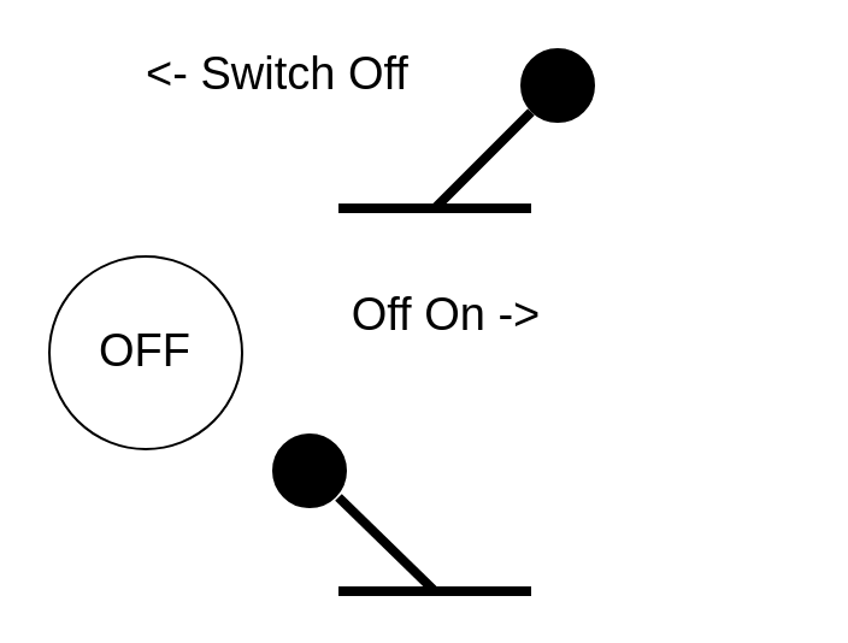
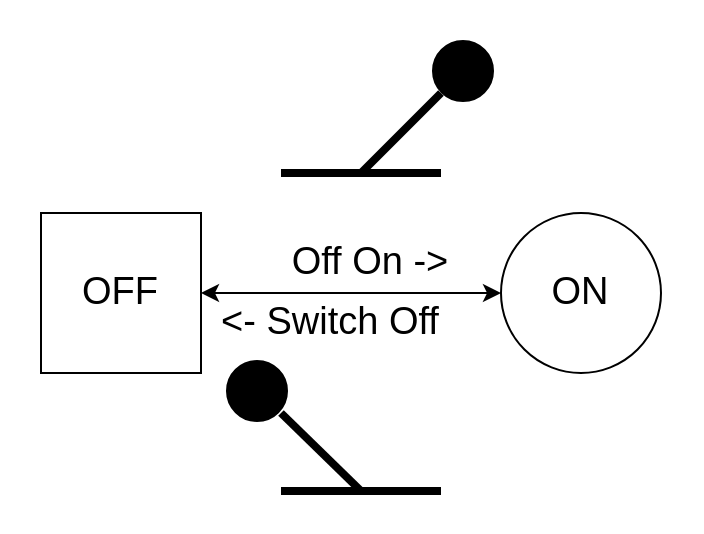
- <mxCell id="6" value="&amp;lt;- Switch Off" style="text;html=1;strokeColor=none;fillColor=none;align=center;verticalAlign=middle;whiteSpace=wrap;rounded=0;fontSize=19;" vertex="1" parent="1"><mxGeometry x="50" y="16" width="130" height="30" as="geometry" /></mxCell>
+ <mxCell id="6" value="&amp;lt;- Switch Off" style="text;html=1;strokeColor=none;fillColor=none;align=center;verticalAlign=middle;whiteSpace=wrap;rounded=0;fontSize=19;" vertex="1" parent="1"><mxGeometry x="100" y="146" width="130" height="30" as="geometry" /></mxCell>
- <mxCell id="2" value="&lt;font style=&quot;font-size: 19px;&quot;&gt;OFF&lt;/font&gt;" style="ellipse;whiteSpace=wrap;html=1;aspect=fixed;fillColor=none;" vertex="1" parent="1"><mxGeometry x="20" y="106" width="80" height="80" as="geometry" /></mxCell>
+ <mxCell id="2" value="&lt;font style=&quot;font-size: 19px;&quot;&gt;OFF&lt;/font&gt;" style="whiteSpace=wrap;html=1;aspect=fixed;fillColor=none;rounded=0;" vertex="1" parent="1"><mxGeometry x="20" y="106" width="80" height="80" as="geometry" /></mxCell>
+ <mxCell id="4" value="" style="endArrow=classic;startArrow=classic;html=1;fontSize=19;exitX=1;exitY=0.5;exitDx=0;exitDy=0;entryX=0;entryY=0.5;entryDx=0;entryDy=0;" edge="1" parent="1" source="2" target="3"><mxGeometry width="50" height="50" relative="1" as="geometry"><mxPoint x="140" y="156" as="sourcePoint" /><mxPoint x="190" y="106" as="targetPoint" /></mxGeometry></mxCell>
+ <mxCell id="3" value="&lt;span style=&quot;font-size: 19px;&quot;&gt;ON&lt;/span&gt;" style="ellipse;whiteSpace=wrap;html=1;aspect=fixed;fillColor=none;" vertex="1" parent="1"><mxGeometry x="250" y="106" width="80" height="80" as="geometry" /></mxCell>
